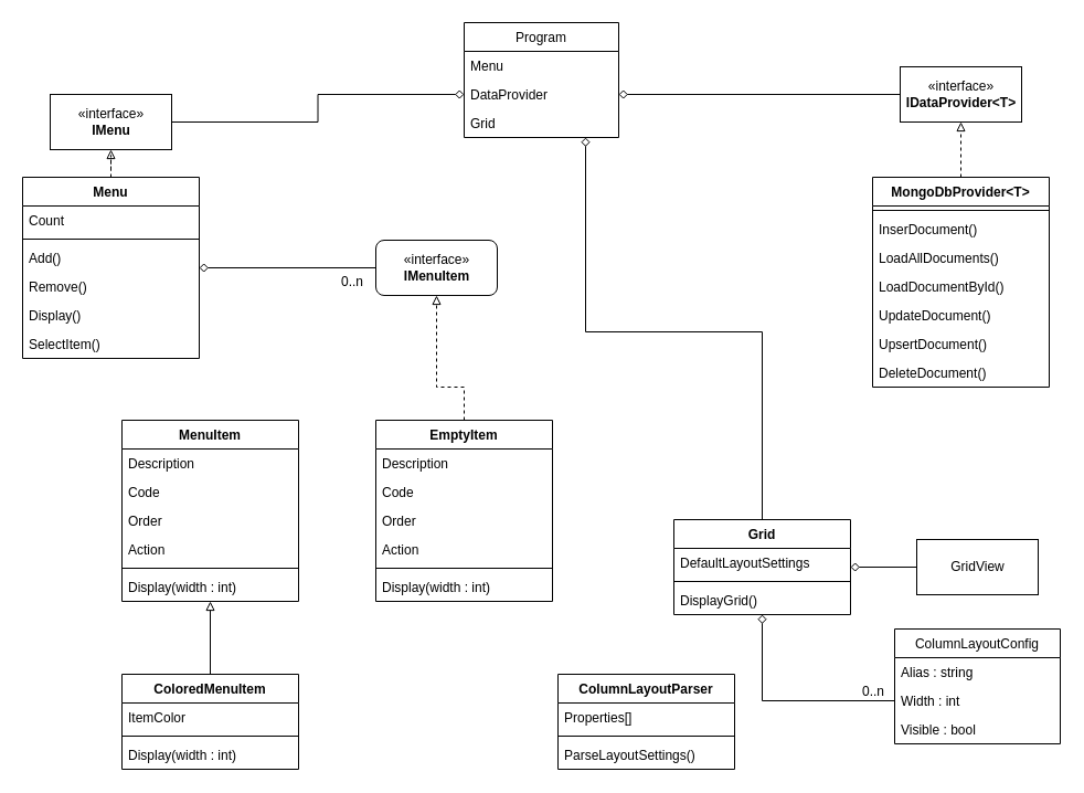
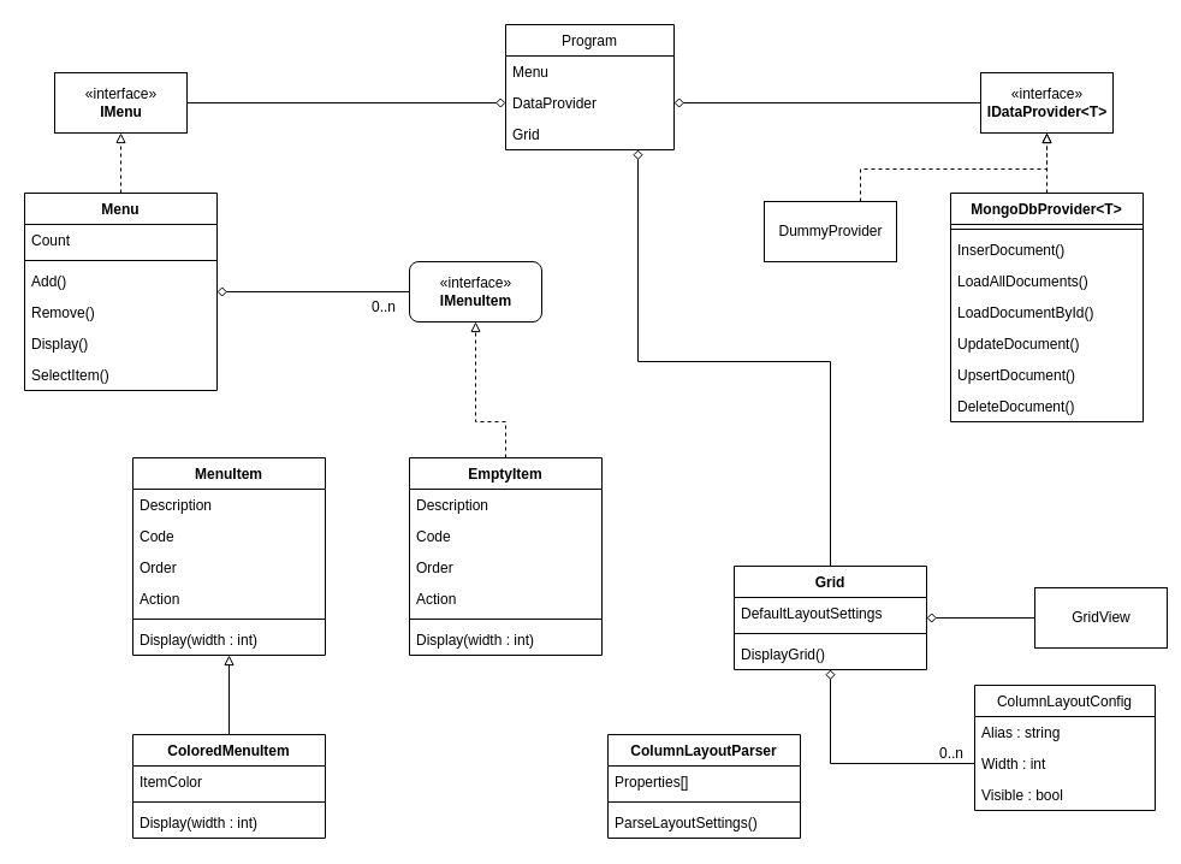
- <mxCell id="43" value="«interface»&lt;br&gt;&lt;b&gt;IMenu&lt;/b&gt;" style="html=1;" vertex="1" parent="1"><mxGeometry x="45" y="85" width="110" height="50" as="geometry" /></mxCell>
+ <mxCell id="43" value="«interface»&lt;br&gt;&lt;b&gt;IMenu&lt;/b&gt;" style="html=1;" vertex="1" parent="1"><mxGeometry x="45" y="60" width="110" height="50" as="geometry" /></mxCell>
+ <mxCell id="67" style="edgeStyle=orthogonalEdgeStyle;rounded=0;orthogonalLoop=1;jettySize=auto;html=1;entryX=0.5;entryY=1;entryDx=0;entryDy=0;startArrow=none;startFill=0;endArrow=block;endFill=0;dashed=1;" edge="1" parent="1" source="68" target="11"><mxGeometry relative="1" as="geometry"><Array as="points"><mxPoint x="715" y="140" /><mxPoint x="870" y="140" /></Array></mxGeometry></mxCell>
+ <mxCell id="68" value="DummyProvider" style="html=1;" vertex="1" parent="1"><mxGeometry x="635" y="167" width="110" height="50" as="geometry" /></mxCell>
- <mxCell id="57" value="GridView" style="html=1;" vertex="1" parent="1"><mxGeometry x="830" y="488" width="110" height="50" as="geometry" /></mxCell>
+ <mxCell id="57" value="GridView" style="html=1;" vertex="1" parent="1"><mxGeometry x="860" y="488" width="110" height="50" as="geometry" /></mxCell>
